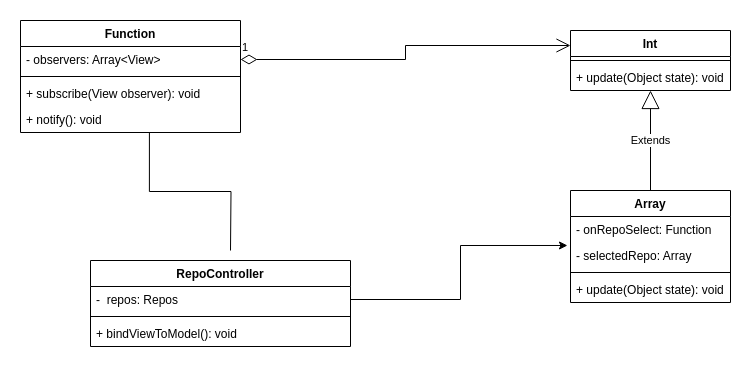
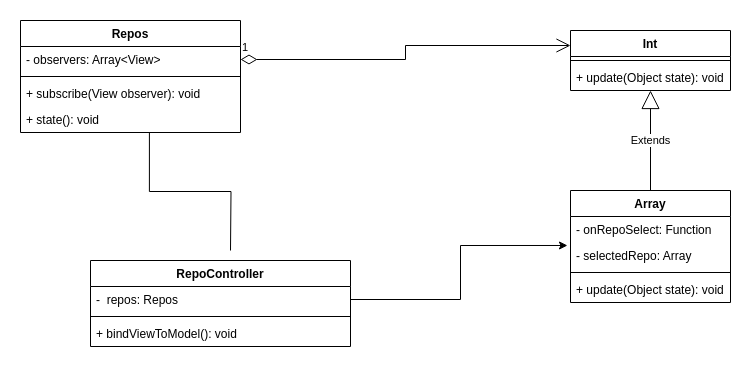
- <mxCell id="10" value="Function" style="swimlane;fontStyle=1;align=center;verticalAlign=top;childLayout=stackLayout;horizontal=1;startSize=26;horizontalStack=0;resizeParent=1;resizeParentMax=0;resizeLast=0;collapsible=1;marginBottom=0;" vertex="1" parent="1"><mxGeometry x="20" y="20" width="220" height="112" as="geometry" /></mxCell>
+ <mxCell id="10" value="Repos" style="swimlane;fontStyle=1;align=center;verticalAlign=top;childLayout=stackLayout;horizontal=1;startSize=26;horizontalStack=0;resizeParent=1;resizeParentMax=0;resizeLast=0;collapsible=1;marginBottom=0;" vertex="1" parent="1"><mxGeometry x="20" y="20" width="220" height="112" as="geometry" /></mxCell>
- <mxCell id="14" value="+ notify(): void" style="text;strokeColor=none;fillColor=none;align=left;verticalAlign=top;spacingLeft=4;spacingRight=4;overflow=hidden;rotatable=0;points=[[0,0.5],[1,0.5]];portConstraint=eastwest;" vertex="1" parent="10"><mxGeometry y="86" width="220" height="26" as="geometry" /></mxCell>
+ <mxCell id="14" value="+ state(): void" style="text;strokeColor=none;fillColor=none;align=left;verticalAlign=top;spacingLeft=4;spacingRight=4;overflow=hidden;rotatable=0;points=[[0,0.5],[1,0.5]];portConstraint=eastwest;" vertex="1" parent="10"><mxGeometry y="86" width="220" height="26" as="geometry" /></mxCell>
